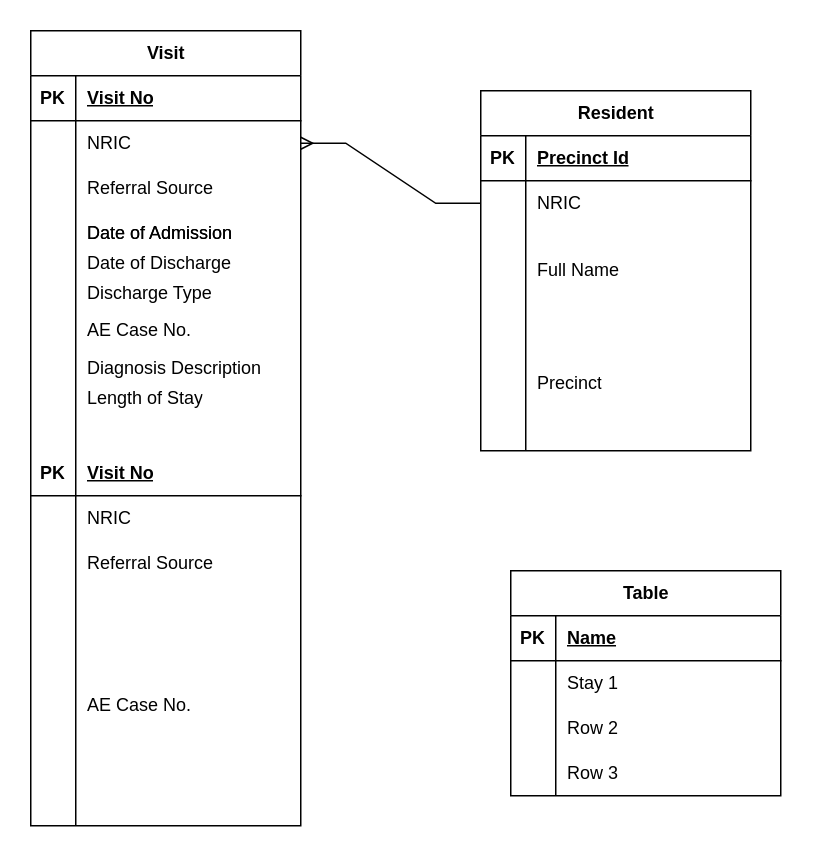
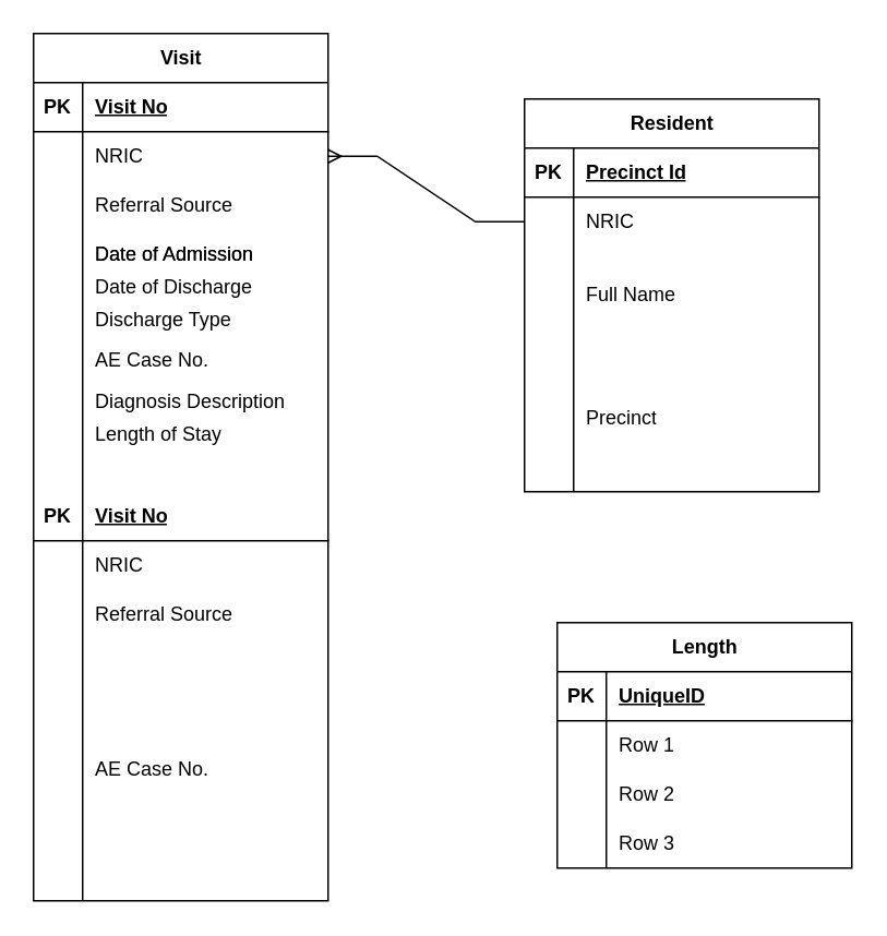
- <mxCell id="32" value="Table" style="shape=table;startSize=30;container=1;collapsible=1;childLayout=tableLayout;fixedRows=1;rowLines=0;fontStyle=1;align=center;resizeLast=1;html=1;" vertex="1" parent="1"><mxGeometry x="340" y="380" width="180" height="150" as="geometry" /></mxCell>
+ <mxCell id="32" value="Length" style="shape=table;startSize=30;container=1;collapsible=1;childLayout=tableLayout;fixedRows=1;rowLines=0;fontStyle=1;align=center;resizeLast=1;html=1;" vertex="1" parent="1"><mxGeometry x="340" y="380" width="180" height="150" as="geometry" /></mxCell>
- <mxCell id="35" value="Name" style="shape=partialRectangle;connectable=0;fillColor=none;top=0;left=0;bottom=0;right=0;align=left;spacingLeft=6;fontStyle=5;overflow=hidden;whiteSpace=wrap;html=1;" vertex="1" parent="33"><mxGeometry x="30" width="150" height="30" as="geometry"><mxRectangle width="150" height="30" as="alternateBounds" /></mxGeometry></mxCell>
+ <mxCell id="35" value="UniqueID" style="shape=partialRectangle;connectable=0;fillColor=none;top=0;left=0;bottom=0;right=0;align=left;spacingLeft=6;fontStyle=5;overflow=hidden;whiteSpace=wrap;html=1;" vertex="1" parent="33"><mxGeometry x="30" width="150" height="30" as="geometry"><mxRectangle width="150" height="30" as="alternateBounds" /></mxGeometry></mxCell>
- <mxCell id="38" value="Stay 1" style="shape=partialRectangle;connectable=0;fillColor=none;top=0;left=0;bottom=0;right=0;align=left;spacingLeft=6;overflow=hidden;whiteSpace=wrap;html=1;" vertex="1" parent="36"><mxGeometry x="30" width="150" height="30" as="geometry"><mxRectangle width="150" height="30" as="alternateBounds" /></mxGeometry></mxCell>
+ <mxCell id="38" value="Row 1" style="shape=partialRectangle;connectable=0;fillColor=none;top=0;left=0;bottom=0;right=0;align=left;spacingLeft=6;overflow=hidden;whiteSpace=wrap;html=1;" vertex="1" parent="36"><mxGeometry x="30" width="150" height="30" as="geometry"><mxRectangle width="150" height="30" as="alternateBounds" /></mxGeometry></mxCell>
